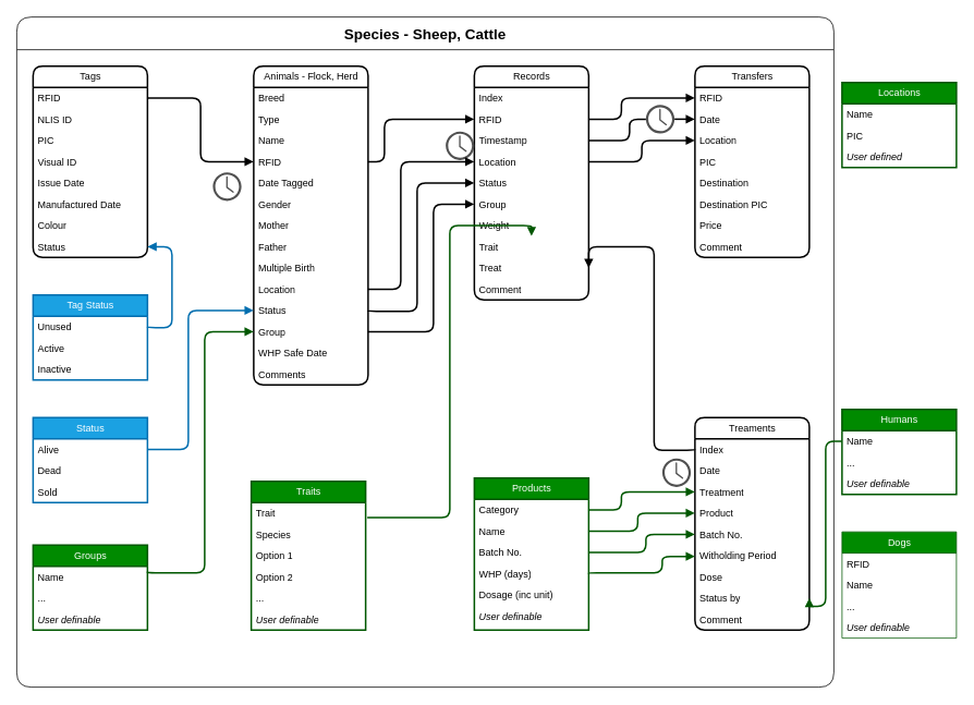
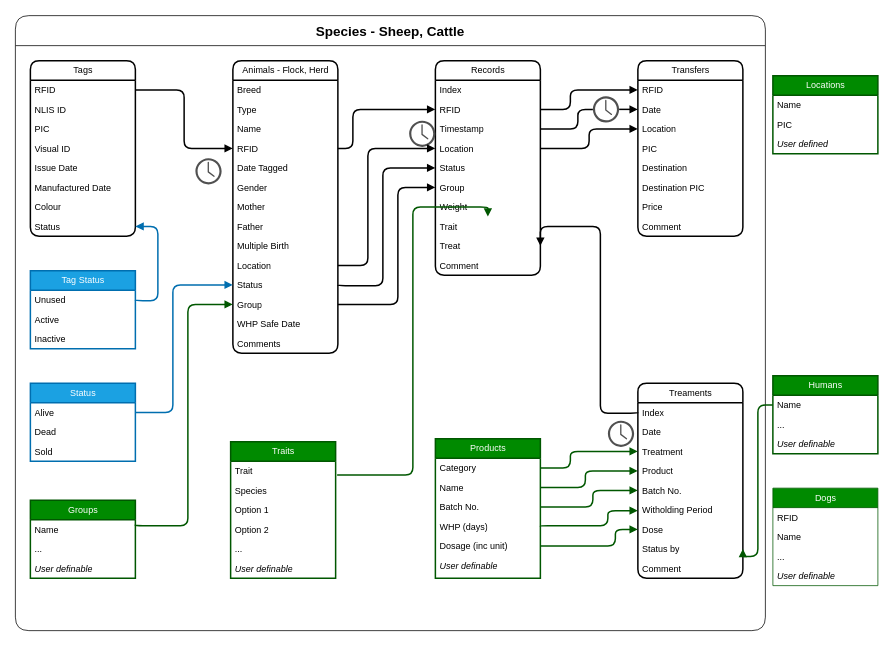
+ <mxCell id="103" style="edgeStyle=orthogonalEdgeStyle;html=1;strokeWidth=2;endArrow=block;endFill=1;endSize=6;fillColor=#008a00;strokeColor=#005700;exitX=1;exitY=0.5;exitDx=0;exitDy=0;entryX=0;entryY=0.5;entryDx=0;entryDy=0;" parent="2" source="91" target="10" edge="1"><mxGeometry relative="1" as="geometry"><Array as="points"><mxPoint x="800" y="707" /><mxPoint x="800" y="685" /></Array><mxPoint x="730" y="633" as="sourcePoint" /><mxPoint x="858" y="663" as="targetPoint" /></mxGeometry></mxCell>
